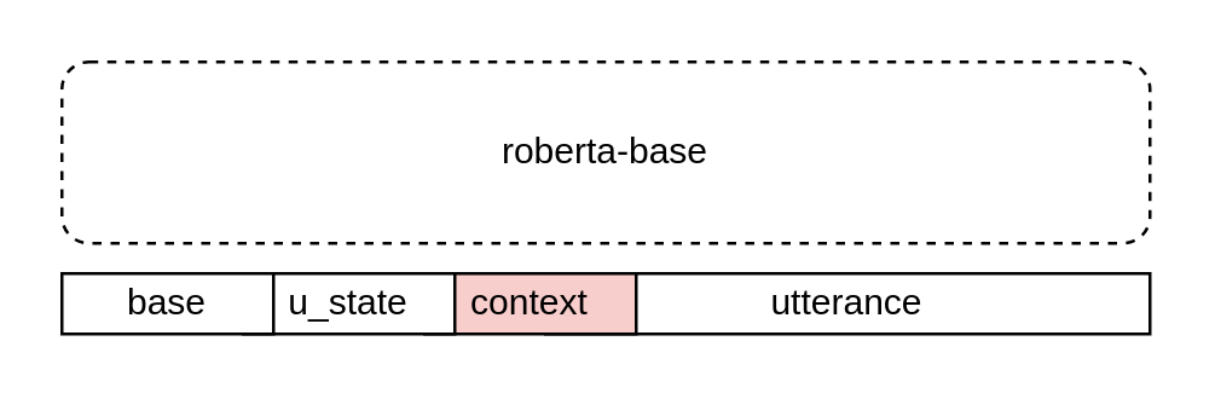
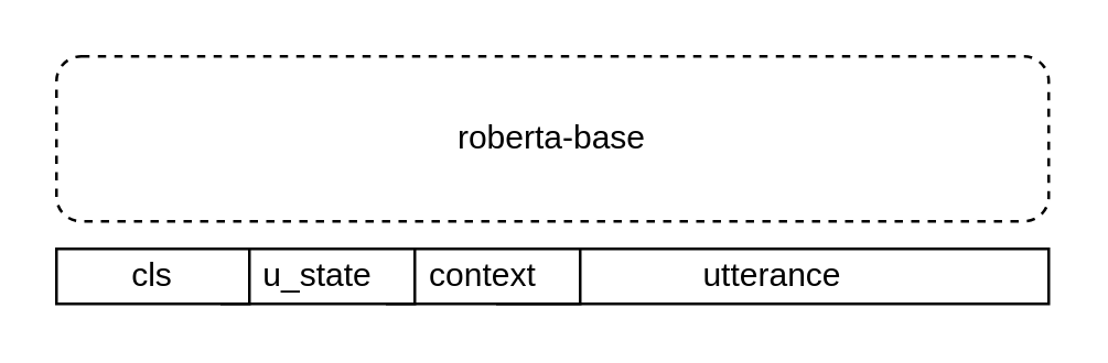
- <mxCell id="6" value="base" style="rounded=0;whiteSpace=wrap;html=1;" vertex="1" parent="1"><mxGeometry x="20" y="90" width="70" height="20" as="geometry" /></mxCell>
+ <mxCell id="6" value="cls" style="rounded=0;whiteSpace=wrap;html=1;" vertex="1" parent="1"><mxGeometry x="20" y="90" width="70" height="20" as="geometry" /></mxCell>
- <mxCell id="4" value="context" style="rounded=0;whiteSpace=wrap;html=1;fillColor=#f8cecc;" vertex="1" parent="1"><mxGeometry x="140" y="90" width="70" height="20" as="geometry" /></mxCell>
+ <mxCell id="4" value="context" style="rounded=0;whiteSpace=wrap;html=1;" vertex="1" parent="1"><mxGeometry x="140" y="90" width="70" height="20" as="geometry" /></mxCell>
